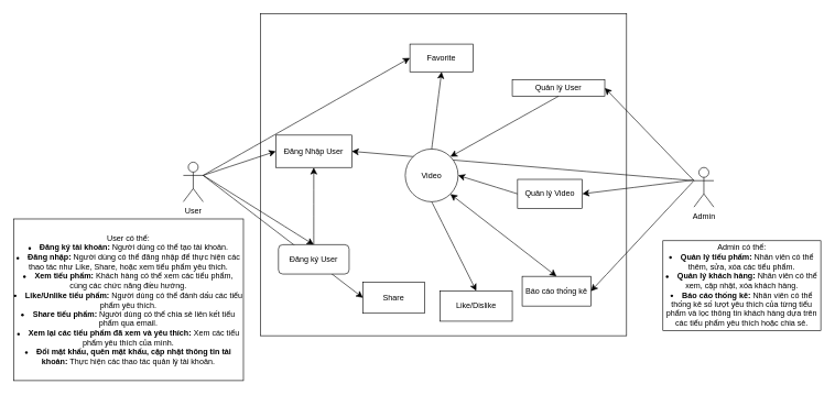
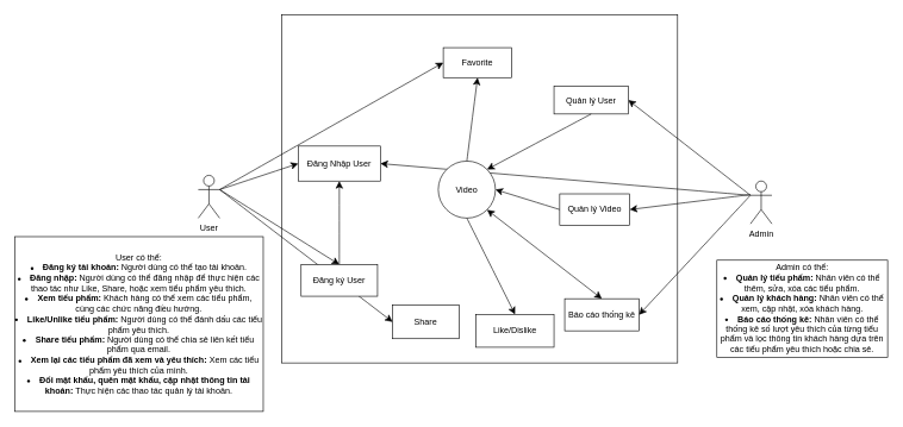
- <mxCell id="7" value="Quản lý User" style="rounded=0;whiteSpace=wrap;html=1;" vertex="1" parent="1"><mxGeometry x="775" y="120" width="140" height="25" as="geometry" /></mxCell>
+ <mxCell id="7" value="Quản lý User" style="rounded=0;whiteSpace=wrap;html=1;" vertex="1" parent="1"><mxGeometry x="775" y="120" width="104" height="39" as="geometry" /></mxCell>
- <mxCell id="28" value="Đăng ký User" style="whiteSpace=wrap;html=1;rounded=1;" vertex="1" parent="1"><mxGeometry x="421" y="370" width="107" height="44.5" as="geometry" /></mxCell>
+ <mxCell id="28" value="Đăng ký User" style="rounded=0;whiteSpace=wrap;html=1;" vertex="1" parent="1"><mxGeometry x="421" y="370" width="107" height="44.5" as="geometry" /></mxCell>
